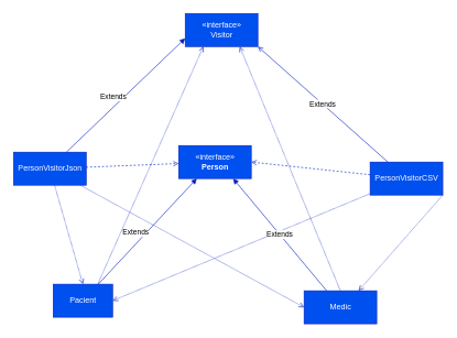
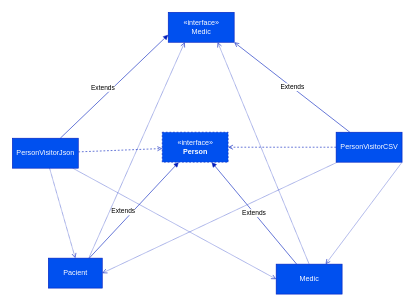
- <mxCell id="18" value="«interface»&lt;br&gt;Visitor" style="html=1;fillColor=#0050ef;fontColor=#ffffff;strokeColor=#001DBC;" vertex="1" parent="1"><mxGeometry x="280" y="20" width="110" height="50" as="geometry" /></mxCell>
+ <mxCell id="18" value="«interface»&lt;br&gt;Medic" style="html=1;fillColor=#0050ef;fontColor=#ffffff;strokeColor=#001DBC;" vertex="1" parent="1"><mxGeometry x="280" y="20" width="110" height="50" as="geometry" /></mxCell>
- <mxCell id="2" value="«interface»&lt;br&gt;&lt;b&gt;Person&lt;br&gt;&lt;/b&gt;" style="html=1;fillColor=#0050ef;fontColor=#ffffff;strokeColor=#001DBC;" vertex="1" parent="1"><mxGeometry x="270" y="220" width="110" height="50" as="geometry" /></mxCell>
+ <mxCell id="2" value="«interface»&lt;br&gt;&lt;b&gt;Person&lt;br&gt;&lt;/b&gt;" style="html=1;fillColor=#0050ef;fontColor=#ffffff;strokeColor=#001DBC;dashed=1;" vertex="1" parent="1"><mxGeometry x="270" y="220" width="110" height="50" as="geometry" /></mxCell>
- <mxCell id="7" value="PersonVisitorCSV" style="html=1;fillColor=#0050ef;fontColor=#ffffff;strokeColor=#001DBC;" vertex="1" parent="1"><mxGeometry x="560" y="245" width="110" height="50" as="geometry" /></mxCell>
+ <mxCell id="7" value="PersonVisitorCSV" style="html=1;fillColor=#0050ef;fontColor=#ffffff;strokeColor=#001DBC;" vertex="1" parent="1"><mxGeometry x="560" y="220" width="110" height="50" as="geometry" /></mxCell>
